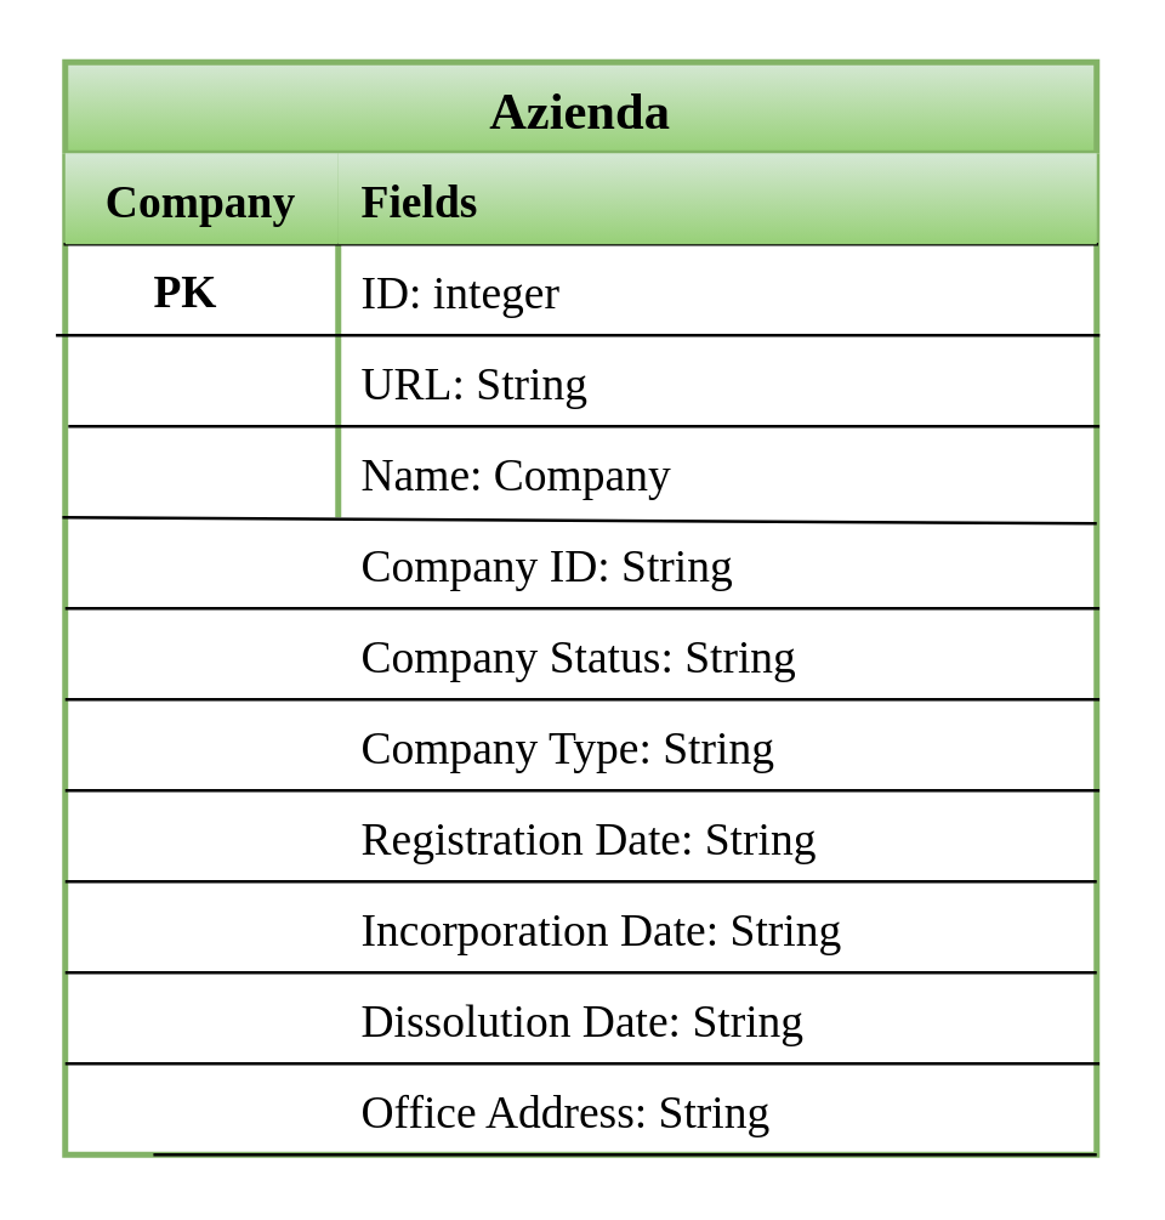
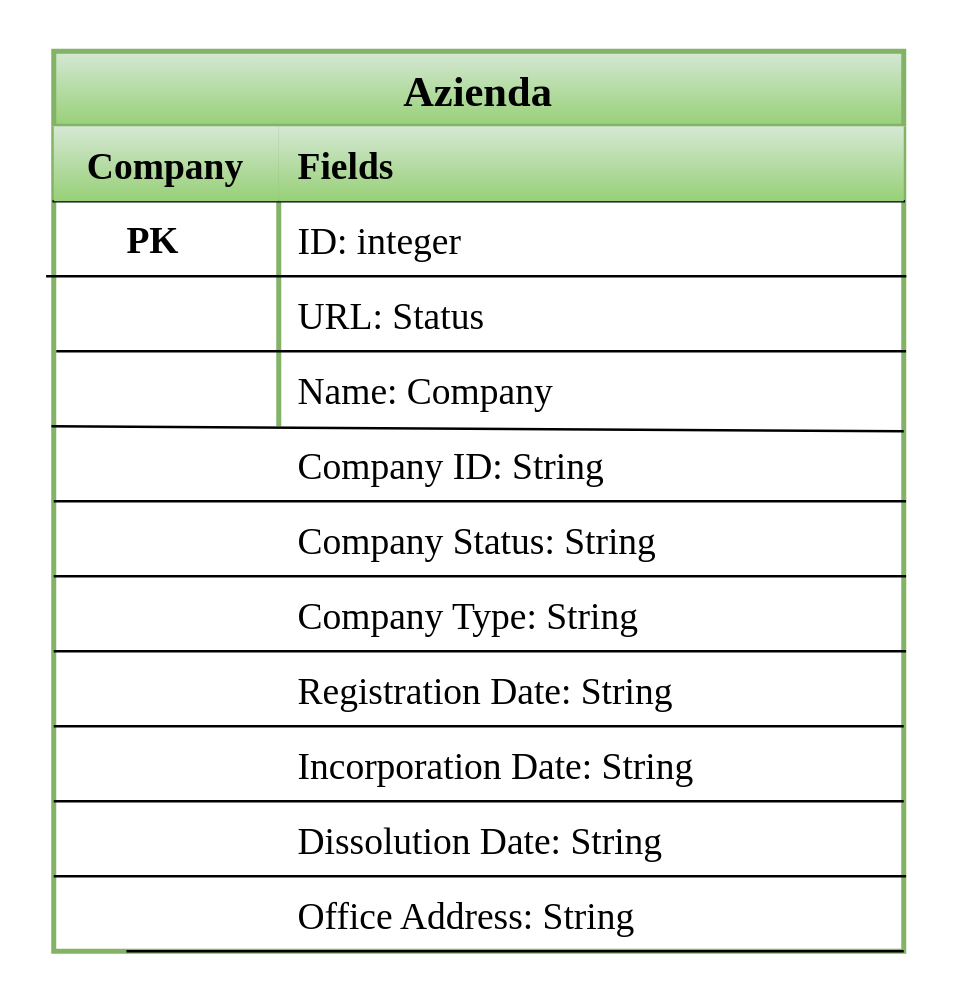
- <mxCell id="11" value="URL: String" style="shape=partialRectangle;connectable=0;fillColor=none;top=0;left=0;bottom=0;right=0;align=left;spacingLeft=6;overflow=hidden;fontSize=15;perimeterSpacing=0;strokeColor=#000000;fontFamily=Verdana;" parent="9" vertex="1"><mxGeometry x="90" width="250" height="30" as="geometry"><mxRectangle width="250" height="30" as="alternateBounds" /></mxGeometry></mxCell>
+ <mxCell id="11" value="URL: Status" style="shape=partialRectangle;connectable=0;fillColor=none;top=0;left=0;bottom=0;right=0;align=left;spacingLeft=6;overflow=hidden;fontSize=15;perimeterSpacing=0;strokeColor=#000000;fontFamily=Verdana;" parent="9" vertex="1"><mxGeometry x="90" width="250" height="30" as="geometry"><mxRectangle width="250" height="30" as="alternateBounds" /></mxGeometry></mxCell>
